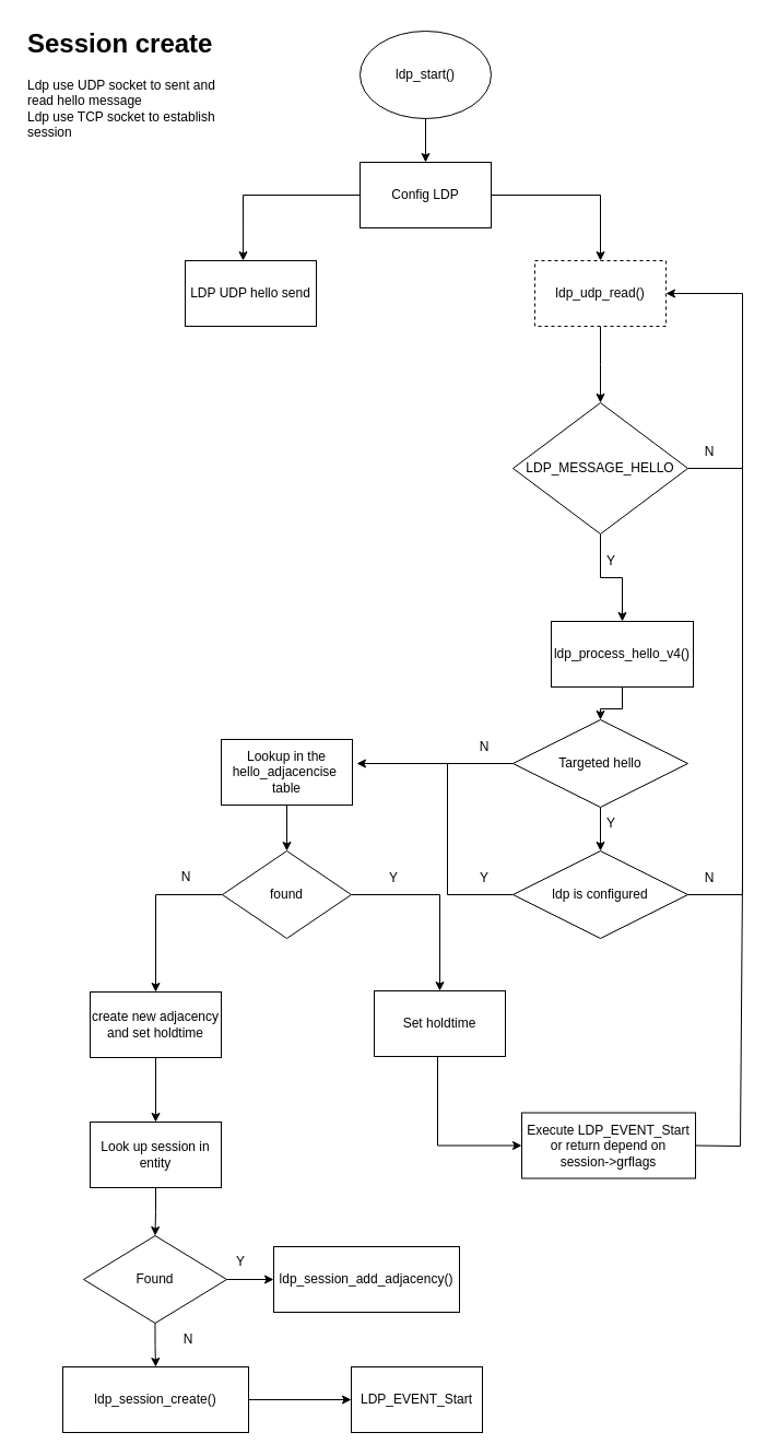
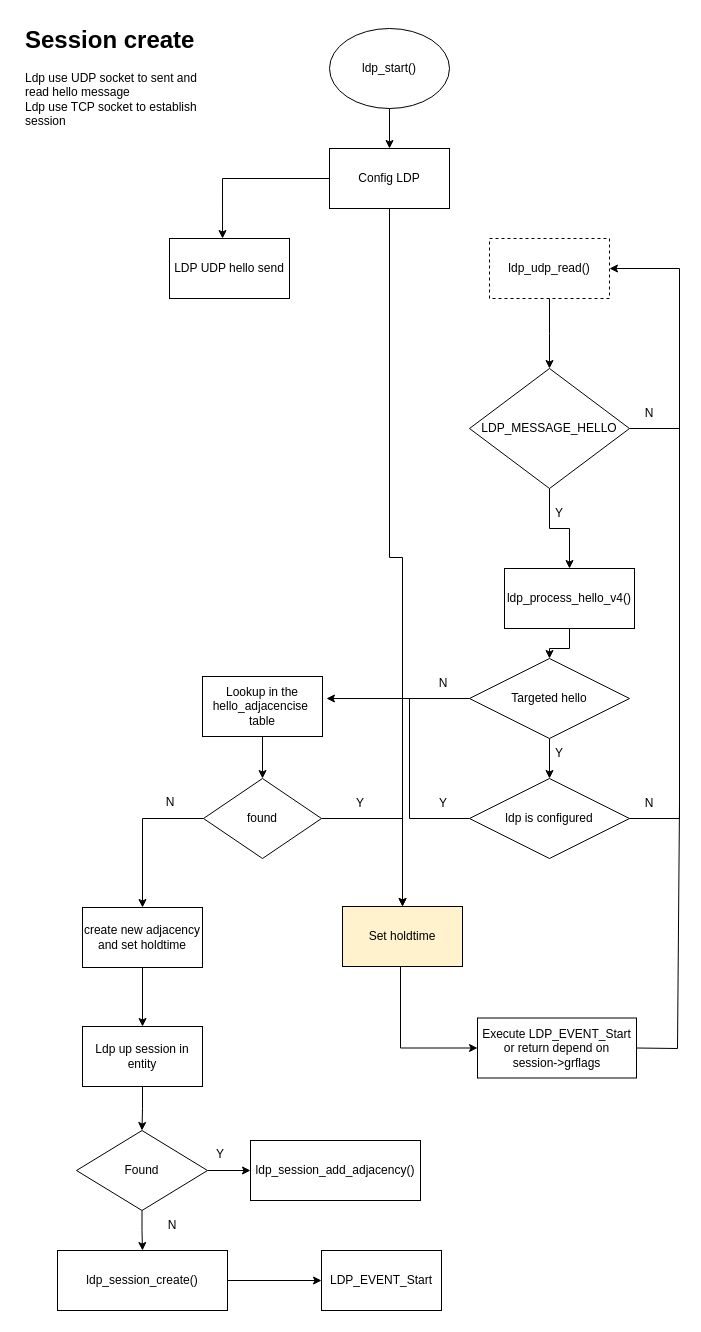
- <mxCell id="4" style="edgeStyle=orthogonalEdgeStyle;rounded=0;orthogonalLoop=1;jettySize=auto;html=1;entryX=0.5;entryY=0;entryDx=0;entryDy=0;" parent="1" source="5" target="7" edge="1"><mxGeometry relative="1" as="geometry" /></mxCell>
+ <mxCell id="4" style="edgeStyle=orthogonalEdgeStyle;rounded=0;orthogonalLoop=1;jettySize=auto;html=1;" parent="1" source="5" target="36" edge="1"><mxGeometry relative="1" as="geometry" /></mxCell>
- <mxCell id="36" value="Set holdtime" style="rounded=0;whiteSpace=wrap;html=1;" parent="1" vertex="1"><mxGeometry x="342" y="906" width="120" height="60" as="geometry" /></mxCell>
+ <mxCell id="36" value="Set holdtime" style="rounded=0;whiteSpace=wrap;html=1;fillColor=#fff2cc;" parent="1" vertex="1"><mxGeometry x="342" y="906" width="120" height="60" as="geometry" /></mxCell>
- <mxCell id="42" value="Look up session in entity" style="whiteSpace=wrap;html=1;rounded=0;" parent="1" vertex="1"><mxGeometry x="82" y="1026" width="120" height="60" as="geometry" /></mxCell>
+ <mxCell id="42" value="Ldp up session in entity" style="whiteSpace=wrap;html=1;rounded=0;" parent="1" vertex="1"><mxGeometry x="82" y="1026" width="120" height="60" as="geometry" /></mxCell>
